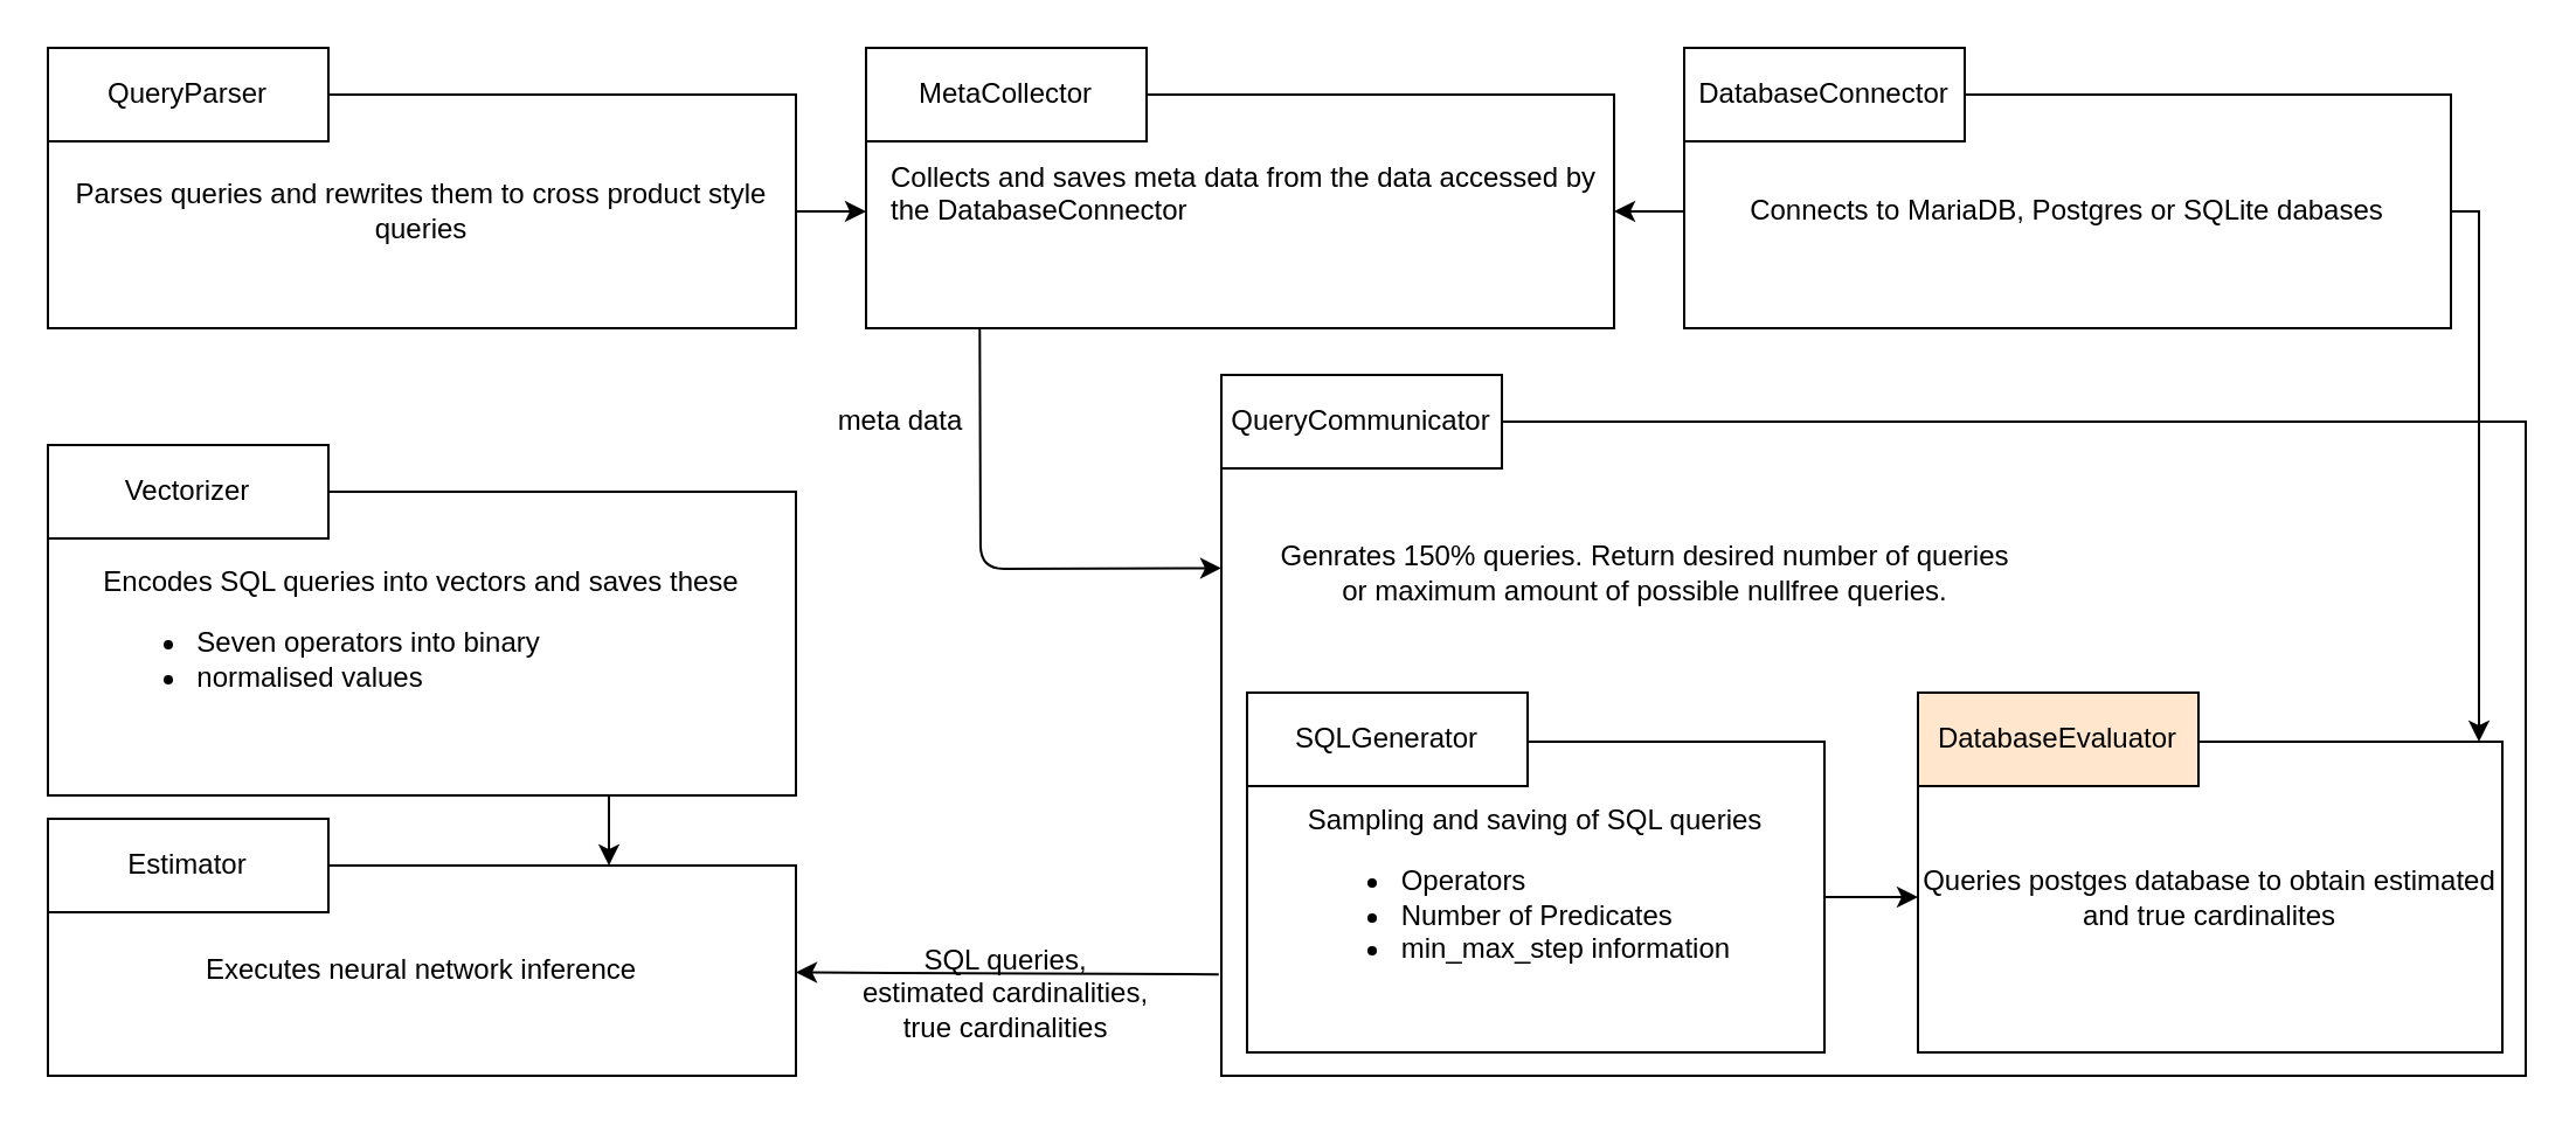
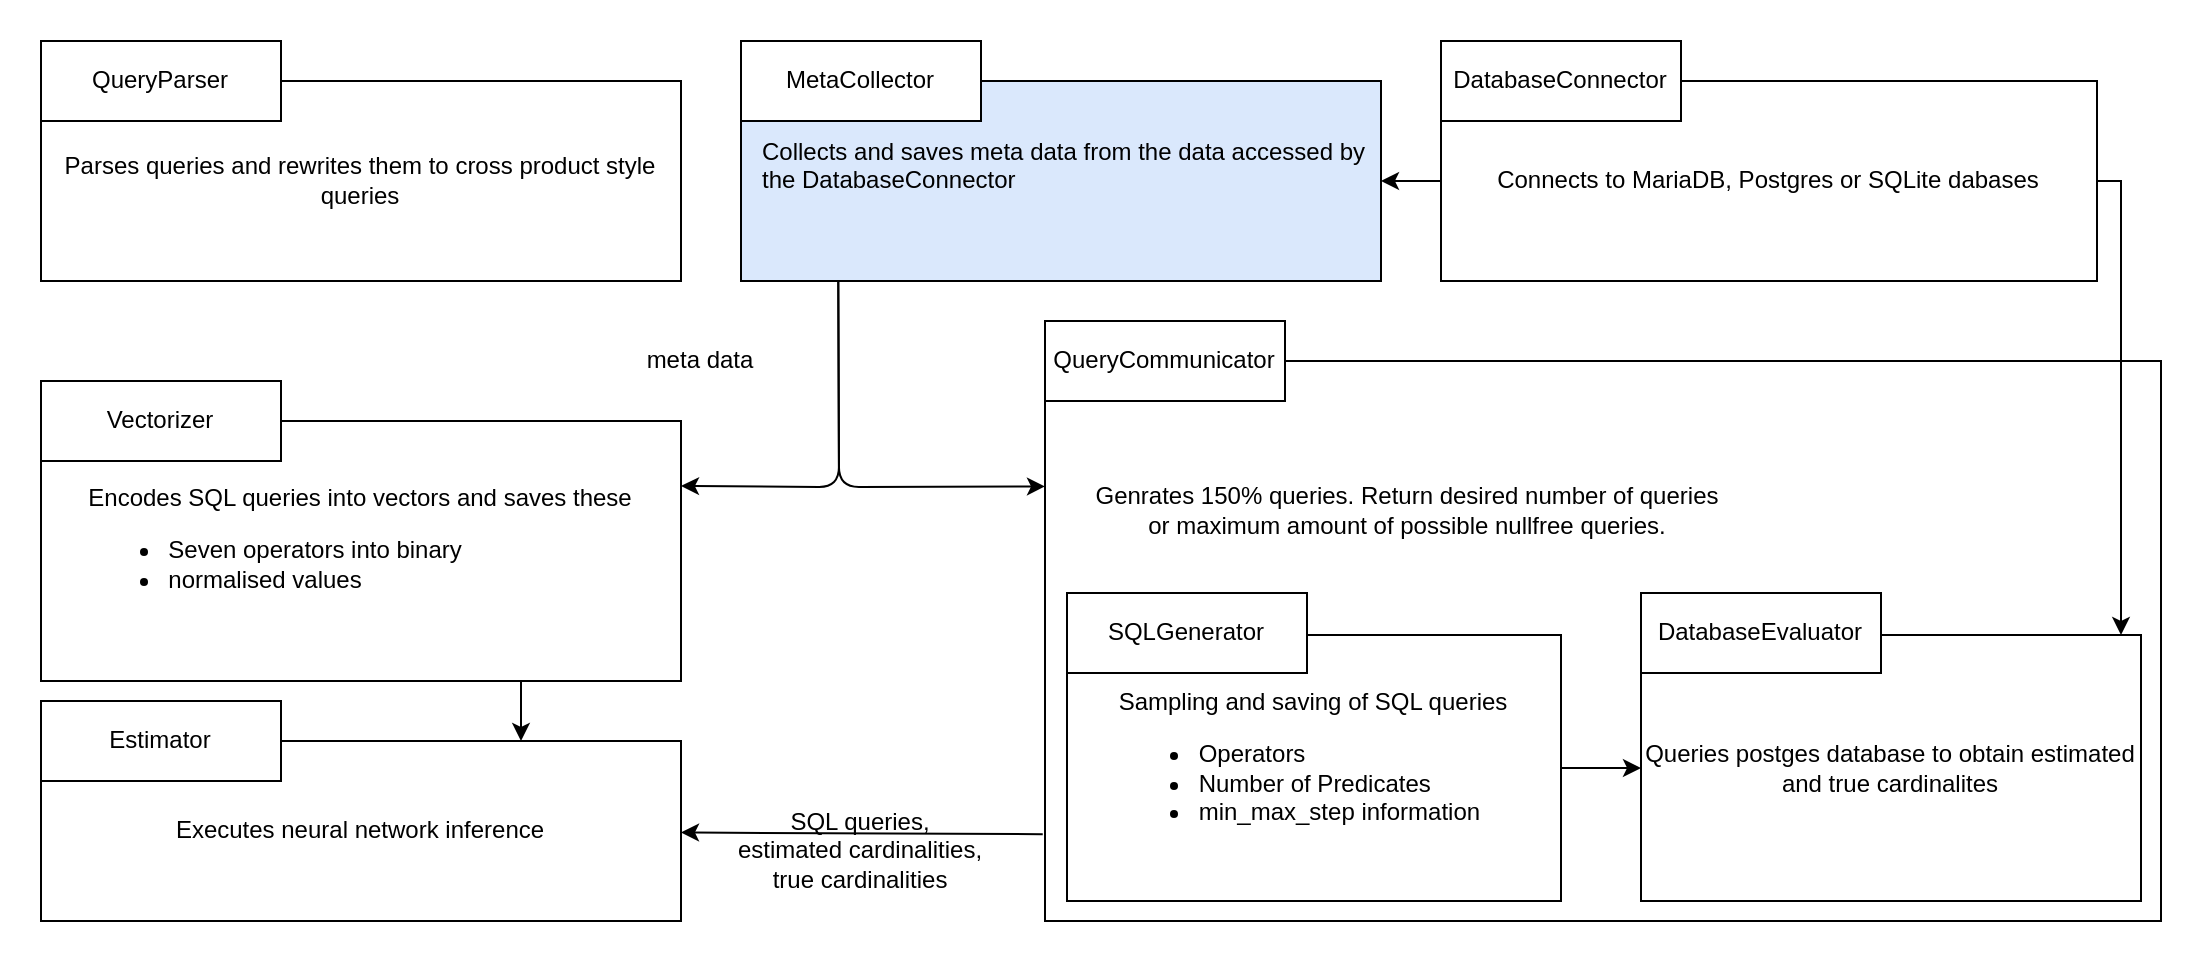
- <mxCell id="25" value="" style="endArrow=classic;html=1;exitX=1;exitY=0.5;exitDx=0;exitDy=0;entryX=0;entryY=0.5;entryDx=0;entryDy=0;" edge="1" parent="1" source="23" target="3"><mxGeometry width="50" height="50" relative="1" as="geometry"><mxPoint x="120" y="200" as="sourcePoint" /><mxPoint x="170" y="150" as="targetPoint" /></mxGeometry></mxCell>
- <mxCell id="3" value="&lt;div style=&quot;text-align: left&quot;&gt;&lt;span&gt;Collects and saves meta data from the data accessed by the DatabaseConnector&lt;br&gt;&lt;/span&gt;&lt;/div&gt;&lt;div style=&quot;text-align: left&quot;&gt;&lt;span&gt;&lt;br&gt;&lt;/span&gt;&lt;/div&gt;" style="rounded=0;whiteSpace=wrap;html=1;spacingLeft=10;" vertex="1" parent="1"><mxGeometry x="370" y="40" width="320" height="100" as="geometry" /></mxCell>
+ <mxCell id="3" value="&lt;div style=&quot;text-align: left&quot;&gt;&lt;span&gt;Collects and saves meta data from the data accessed by the DatabaseConnector&lt;br&gt;&lt;/span&gt;&lt;/div&gt;&lt;div style=&quot;text-align: left&quot;&gt;&lt;span&gt;&lt;br&gt;&lt;/span&gt;&lt;/div&gt;" style="rounded=0;whiteSpace=wrap;html=1;spacingLeft=10;fillColor=#dae8fc;" vertex="1" parent="1"><mxGeometry x="370" y="40" width="320" height="100" as="geometry" /></mxCell>
- <mxCell id="15" value="meta data" style="text;html=1;strokeColor=none;fillColor=none;align=center;verticalAlign=middle;whiteSpace=wrap;overflow=hidden;" vertex="1" parent="1"><mxGeometry x="310" y="170" width="150" height="20" as="geometry" /></mxCell>
+ <mxCell id="15" value="meta data" style="text;html=1;strokeColor=none;fillColor=none;align=center;verticalAlign=middle;whiteSpace=wrap;overflow=hidden;" vertex="1" parent="1"><mxGeometry x="275" y="170" width="150" height="20" as="geometry" /></mxCell>
+ <mxCell id="11" value="" style="endArrow=classic;html=1;entryX=1;entryY=0.25;entryDx=0;entryDy=0;exitX=0.152;exitY=0.996;exitDx=0;exitDy=0;exitPerimeter=0;" edge="1" parent="1" source="3" target="5"><mxGeometry width="50" height="50" relative="1" as="geometry"><mxPoint x="380" y="381" as="sourcePoint" /><mxPoint x="340" y="521" as="targetPoint" /><Array as="points"><mxPoint x="419" y="243" /></Array></mxGeometry></mxCell>
- <mxCell id="18" value="Genrates 150% queries. Return desired number of queries or maximum amount of possible nullfree queries." style="text;html=1;strokeColor=none;fillColor=none;align=center;verticalAlign=middle;whiteSpace=wrap;overflow=hidden;" vertex="1" parent="1"><mxGeometry x="540" y="220" width="327" height="50" as="geometry" /></mxCell>
+ <mxCell id="18" value="Genrates 150% queries. Return desired number of queries or maximum amount of possible nullfree queries." style="text;html=1;strokeColor=none;fillColor=none;align=center;verticalAlign=middle;whiteSpace=wrap;overflow=hidden;" vertex="1" parent="1"><mxGeometry x="540" y="230" width="327" height="50" as="geometry" /></mxCell>
- <mxCell id="27" value="DatabaseEvaluator" style="rounded=0;whiteSpace=wrap;html=1;fillColor=#ffe6cc;" vertex="1" parent="1"><mxGeometry x="820" y="296" width="120" height="40" as="geometry" /></mxCell>
+ <mxCell id="27" value="DatabaseEvaluator" style="rounded=0;whiteSpace=wrap;html=1;" vertex="1" parent="1"><mxGeometry x="820" y="296" width="120" height="40" as="geometry" /></mxCell>
